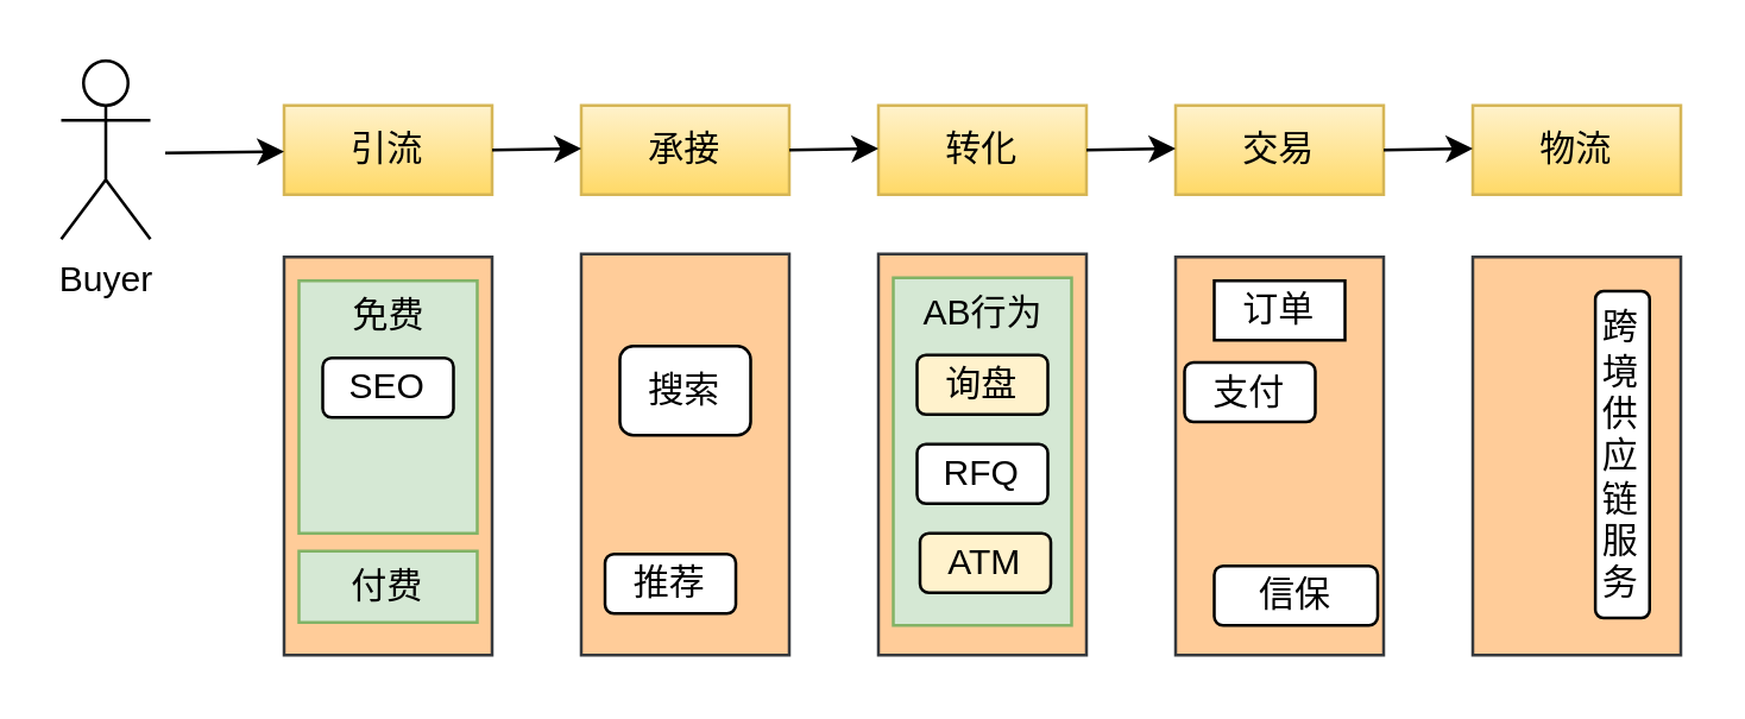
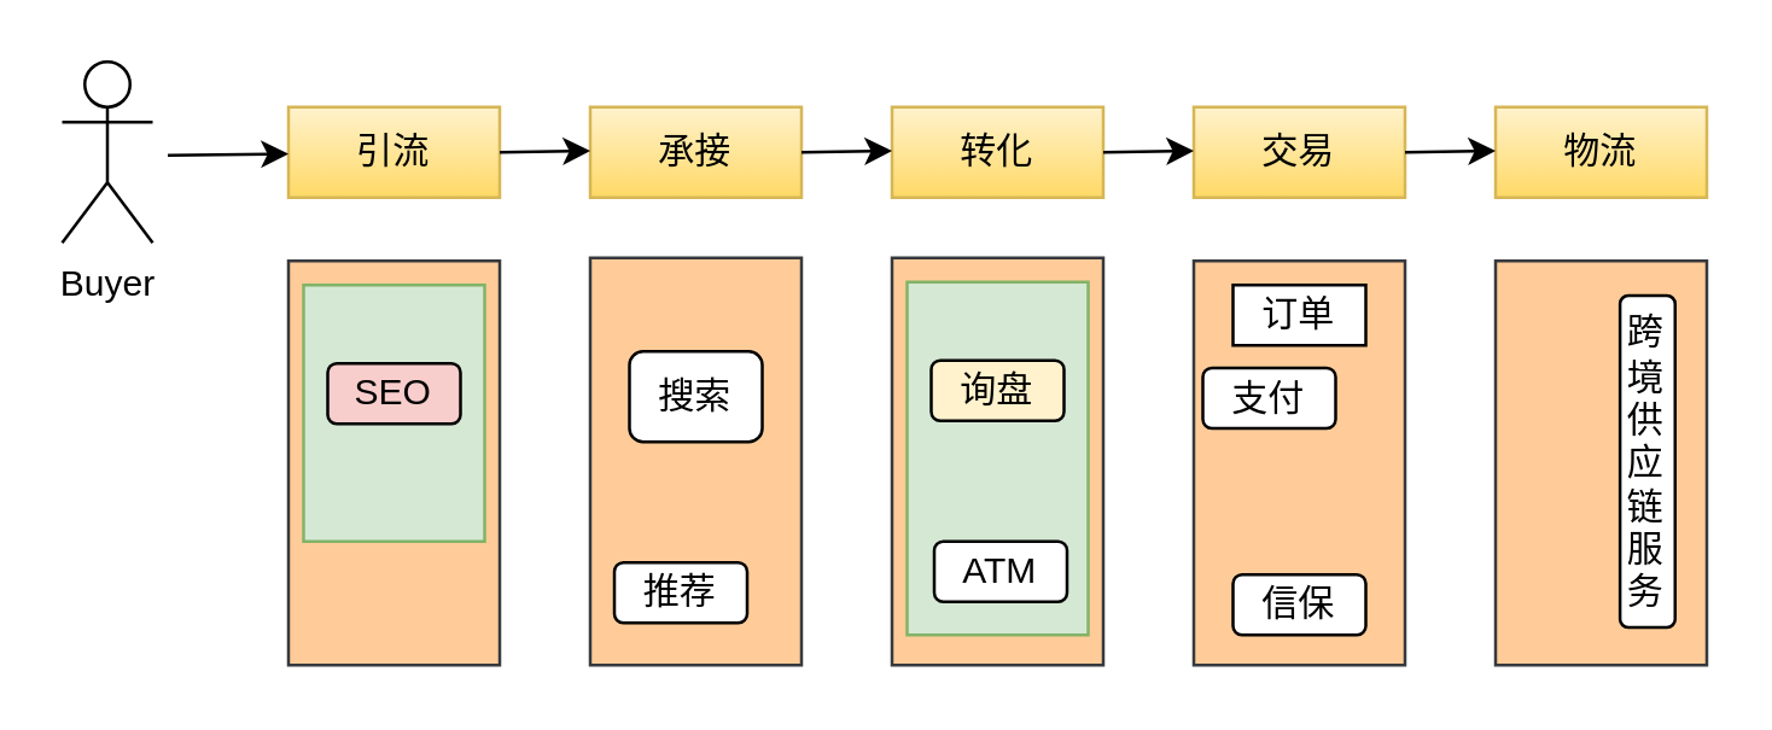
- <mxCell id="24" value="AB行为" style="text;html=1;strokeColor=none;fillColor=none;align=center;verticalAlign=middle;whiteSpace=wrap;rounded=0;" vertex="1" parent="1"><mxGeometry x="309" y="95" width="43" height="20" as="geometry" /></mxCell>
- <mxCell id="16" value="免费" style="text;html=1;strokeColor=none;fillColor=none;align=center;verticalAlign=middle;whiteSpace=wrap;rounded=0;" vertex="1" parent="1"><mxGeometry x="109" y="96" width="43" height="20" as="geometry" /></mxCell>
- <mxCell id="15" value="SEO" style="rounded=1;whiteSpace=wrap;html=1;" vertex="1" parent="1"><mxGeometry x="108" y="120" width="44" height="20" as="geometry" /></mxCell>
+ <mxCell id="15" value="SEO" style="rounded=1;whiteSpace=wrap;html=1;fillColor=#f8cecc;" vertex="1" parent="1"><mxGeometry x="108" y="120" width="44" height="20" as="geometry" /></mxCell>
- <mxCell id="25" value="RFQ" style="rounded=1;whiteSpace=wrap;html=1;" vertex="1" parent="1"><mxGeometry x="308" y="149" width="44" height="20" as="geometry" /></mxCell>
- <mxCell id="26" value="ATM" style="rounded=1;whiteSpace=wrap;html=1;fillColor=#fff2cc;" vertex="1" parent="1"><mxGeometry x="309" y="179" width="44" height="20" as="geometry" /></mxCell>
+ <mxCell id="26" value="ATM" style="rounded=1;whiteSpace=wrap;html=1;" vertex="1" parent="1"><mxGeometry x="309" y="179" width="44" height="20" as="geometry" /></mxCell>
- <mxCell id="17" value="付费" style="rounded=0;whiteSpace=wrap;html=1;fillColor=#d5e8d4;strokeColor=#82b366;" vertex="1" parent="1"><mxGeometry x="100" y="185" width="60" height="24" as="geometry" /></mxCell>
- <mxCell id="30" value="信保" style="rounded=1;whiteSpace=wrap;html=1;" vertex="1" parent="1"><mxGeometry x="408" y="190" width="55" height="20" as="geometry" /></mxCell>
+ <mxCell id="30" value="信保" style="rounded=1;whiteSpace=wrap;html=1;" vertex="1" parent="1"><mxGeometry x="408" y="190" width="44" height="20" as="geometry" /></mxCell>
